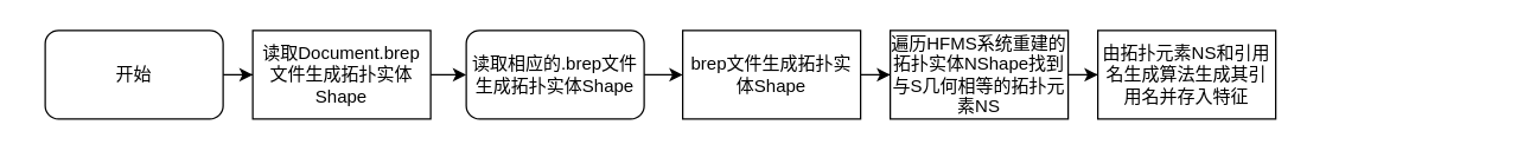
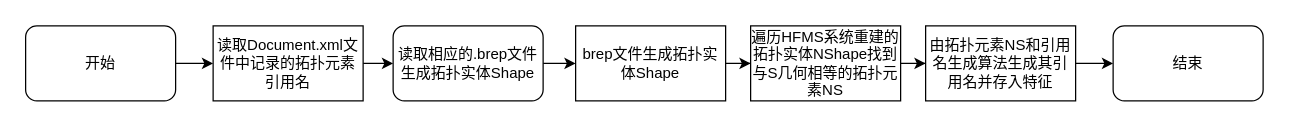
- <mxCell id="3" value="开始" style="rounded=1;whiteSpace=wrap;html=1;" vertex="1" parent="1"><mxGeometry x="30" y="20" width="120" height="60" as="geometry" /></mxCell>
+ <mxCell id="3" value="开始" style="rounded=1;whiteSpace=wrap;html=1;" vertex="1" parent="1"><mxGeometry x="20" y="20" width="120" height="60" as="geometry" /></mxCell>
- <mxCell id="5" value="读取Document.brep文件生成拓扑实体Shape" style="rounded=0;whiteSpace=wrap;html=1;" vertex="1" parent="1"><mxGeometry x="170" y="20" width="120" height="60" as="geometry" /></mxCell>
+ <mxCell id="5" value="读取Document.xml文件中记录的拓扑元素引用名" style="rounded=0;whiteSpace=wrap;html=1;" vertex="1" parent="1"><mxGeometry x="170" y="20" width="120" height="60" as="geometry" /></mxCell>
+ <mxCell id="13" style="edgeStyle=orthogonalEdgeStyle;rounded=0;orthogonalLoop=1;jettySize=auto;html=1;entryX=0;entryY=0.5;entryDx=0;entryDy=0;" edge="1" parent="1" source="14" target="12"><mxGeometry relative="1" as="geometry" /></mxCell>
+ <mxCell id="12" value="结束" style="rounded=1;whiteSpace=wrap;html=1;" vertex="1" parent="1"><mxGeometry x="890" y="20" width="120" height="60" as="geometry" /></mxCell>
